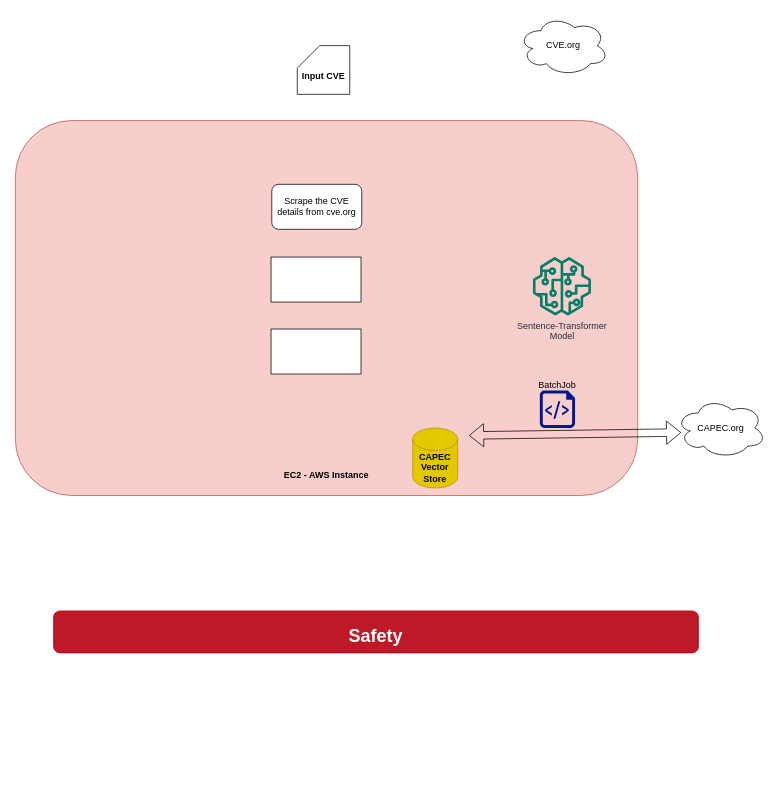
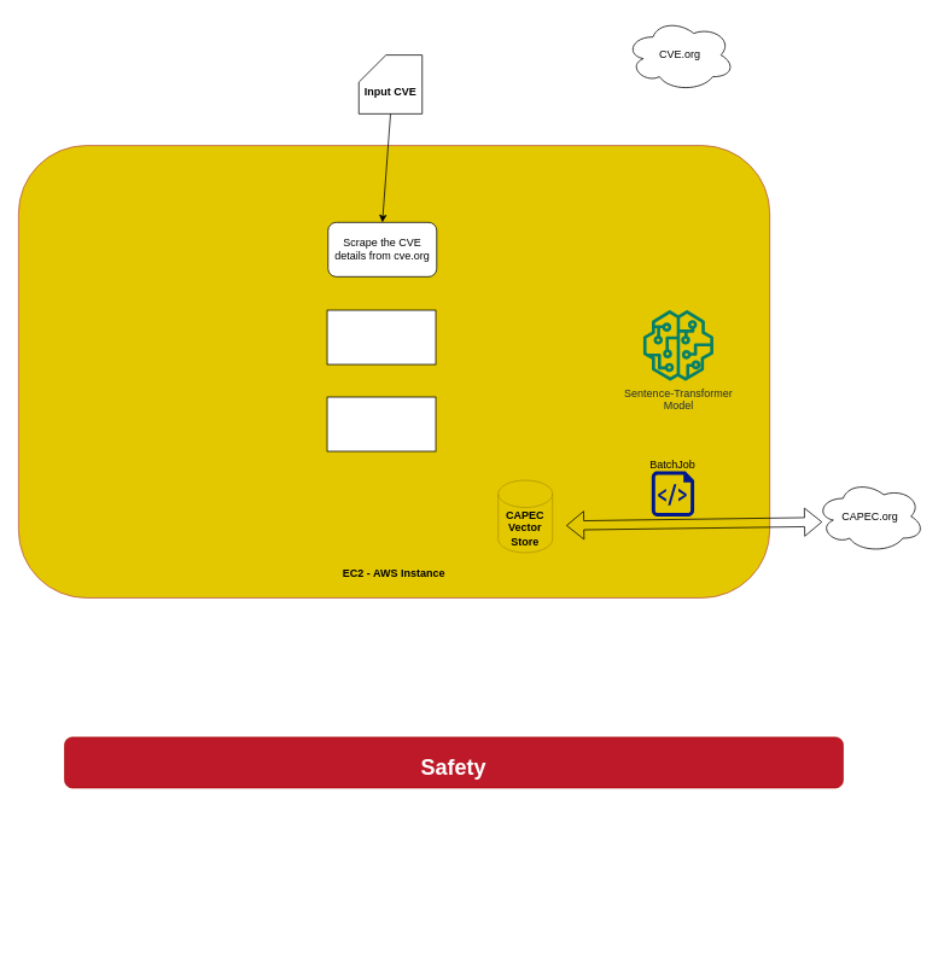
+ <mxCell id="6" value="" style="endArrow=classic;html=1;rounded=0;entryX=0.5;entryY=0;entryDx=0;entryDy=0;exitX=0.5;exitY=1;exitDx=0;exitDy=0;exitPerimeter=0;" parent="1" source="5" target="4" edge="1"><mxGeometry width="50" height="50" relative="1" as="geometry"><mxPoint x="392" y="455" as="sourcePoint" /><mxPoint x="442" y="405" as="targetPoint" /></mxGeometry></mxCell>
- <mxCell id="2" value="&lt;b&gt;&lt;br&gt;&lt;br&gt;&lt;br&gt;&lt;br&gt;&lt;br&gt;&lt;br&gt;&lt;br&gt;&lt;br&gt;&lt;br&gt;&lt;br&gt;&lt;br&gt;&lt;br&gt;&lt;br&gt;&lt;br&gt;&lt;br&gt;&lt;br&gt;&lt;br&gt;&lt;br&gt;&lt;br&gt;&lt;br&gt;&lt;br&gt;&lt;br&gt;&lt;br&gt;&lt;br&gt;&lt;br&gt;&lt;br&gt;&lt;br&gt;&lt;br&gt;&lt;br&gt;&lt;br&gt;&lt;br&gt;EC2 - AWS Instance&lt;/b&gt;" style="rounded=1;whiteSpace=wrap;html=1;fillColor=#f8cecc;strokeColor=#b85450;" parent="1" vertex="1"><mxGeometry x="20" y="160" width="830" height="500" as="geometry" /></mxCell>
+ <mxCell id="2" value="&lt;b&gt;&lt;br&gt;&lt;br&gt;&lt;br&gt;&lt;br&gt;&lt;br&gt;&lt;br&gt;&lt;br&gt;&lt;br&gt;&lt;br&gt;&lt;br&gt;&lt;br&gt;&lt;br&gt;&lt;br&gt;&lt;br&gt;&lt;br&gt;&lt;br&gt;&lt;br&gt;&lt;br&gt;&lt;br&gt;&lt;br&gt;&lt;br&gt;&lt;br&gt;&lt;br&gt;&lt;br&gt;&lt;br&gt;&lt;br&gt;&lt;br&gt;&lt;br&gt;&lt;br&gt;&lt;br&gt;&lt;br&gt;EC2 - AWS Instance&lt;/b&gt;" style="rounded=1;whiteSpace=wrap;html=1;fillColor=#e3c800;strokeColor=#b85450;" parent="1" vertex="1"><mxGeometry x="20" y="160" width="830" height="500" as="geometry" /></mxCell>
- <mxCell id="9" value="&lt;b&gt;CAPEC&lt;br&gt;&amp;nbsp;Vector&amp;nbsp;&lt;br&gt;Store&lt;/b&gt;" style="shape=cylinder3;whiteSpace=wrap;html=1;boundedLbl=1;backgroundOutline=1;size=15;fillColor=#e3c800;fontColor=#000000;strokeColor=#B09500;" parent="1" vertex="1"><mxGeometry x="550" y="570" width="60" height="80" as="geometry" /></mxCell>
+ <mxCell id="9" value="&lt;b&gt;CAPEC&lt;br&gt;&amp;nbsp;Vector&amp;nbsp;&lt;br&gt;Store&lt;/b&gt;" style="shape=cylinder3;whiteSpace=wrap;html=1;boundedLbl=1;backgroundOutline=1;size=15;fillColor=#e3c800;fontColor=#000000;strokeColor=#B09500;" parent="1" vertex="1"><mxGeometry x="550" y="530" width="60" height="80" as="geometry" /></mxCell>
